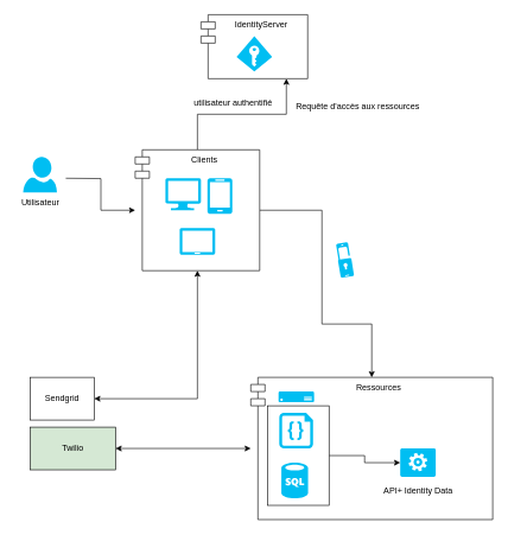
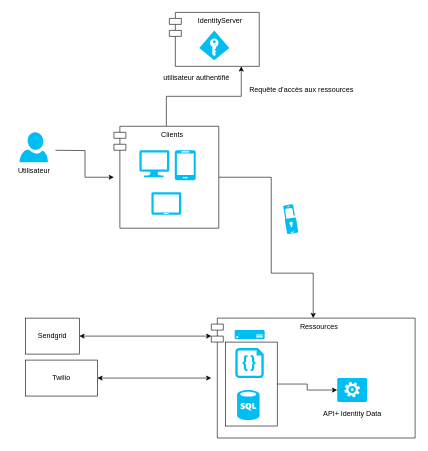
- <mxCell id="16" value="utilisateur authentifié" style="text;html=1;align=center;verticalAlign=middle;resizable=0;points=[];autosize=1;" parent="1" vertex="1"><mxGeometry x="262" y="135" width="130" height="20" as="geometry" /></mxCell>
+ <mxCell id="16" value="utilisateur authentifié" style="text;html=1;align=center;verticalAlign=middle;resizable=0;points=[];autosize=1;" parent="1" vertex="1"><mxGeometry x="262" y="120" width="130" height="20" as="geometry" /></mxCell>
- <mxCell id="25" style="edgeStyle=orthogonalEdgeStyle;rounded=0;orthogonalLoop=1;jettySize=auto;html=1;startArrow=classic;startFill=1;" edge="1" parent="1" source="26" target="7"><mxGeometry relative="1" as="geometry" /></mxCell>
+ <mxCell id="25" style="edgeStyle=orthogonalEdgeStyle;rounded=0;orthogonalLoop=1;jettySize=auto;html=1;entryX=0;entryY=0.15;entryDx=0;entryDy=0;entryPerimeter=0;startArrow=classic;startFill=1;" edge="1" parent="1" source="26" target="2"><mxGeometry relative="1" as="geometry" /></mxCell>
- <mxCell id="28" value="Twilio" style="rounded=0;whiteSpace=wrap;html=1;fillColor=#d5e8d4;" vertex="1" parent="1"><mxGeometry x="42" y="600" width="120" height="60" as="geometry" /></mxCell>
+ <mxCell id="28" value="Twilio" style="rounded=0;whiteSpace=wrap;html=1;" vertex="1" parent="1"><mxGeometry x="42" y="600" width="120" height="60" as="geometry" /></mxCell>
